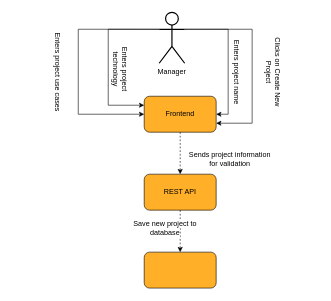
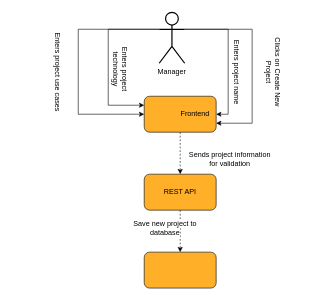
- <mxCell id="4" value="&lt;font style=&quot;font-size: 12px;&quot;&gt;Frontend&lt;/font&gt;" style="text;html=1;strokeColor=none;fillColor=none;align=center;verticalAlign=middle;whiteSpace=wrap;rounded=0;fontSize=12;" parent="2" vertex="1"><mxGeometry x="30" y="15" width="60" height="30" as="geometry" /></mxCell>
+ <mxCell id="4" value="&lt;font style=&quot;font-size: 12px;&quot;&gt;Frontend&lt;/font&gt;" style="text;html=1;strokeColor=none;fillColor=none;align=center;verticalAlign=middle;whiteSpace=wrap;rounded=0;fontSize=12;" parent="2" vertex="1"><mxGeometry x="55" y="15" width="60" height="30" as="geometry" /></mxCell>
